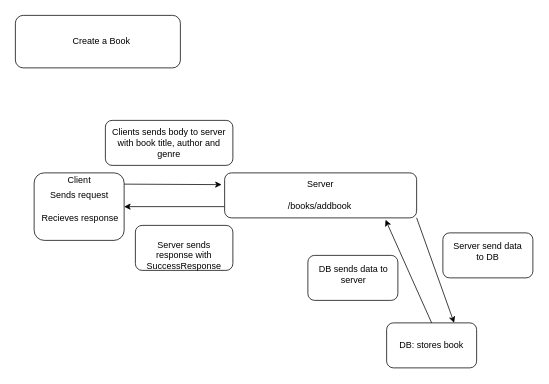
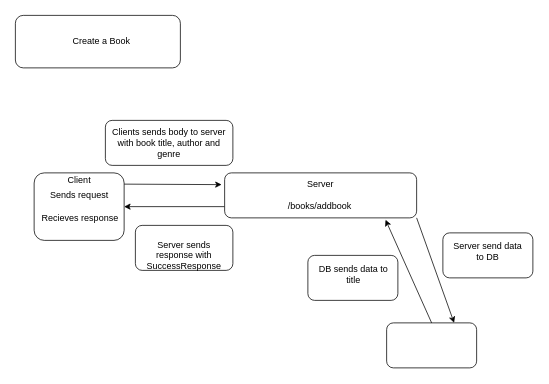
- <mxCell id="24" value="DB sends data to server" style="text;html=1;strokeColor=none;fillColor=none;align=center;verticalAlign=middle;whiteSpace=wrap;rounded=0;" parent="1" vertex="1"><mxGeometry x="420.5" y="350" width="100" height="30" as="geometry" /></mxCell>
+ <mxCell id="24" value="DB sends data to title" style="text;html=1;strokeColor=none;fillColor=none;align=center;verticalAlign=middle;whiteSpace=wrap;rounded=0;" parent="1" vertex="1"><mxGeometry x="420.5" y="350" width="100" height="30" as="geometry" /></mxCell>
- <mxCell id="13" value="DB: stores book" style="text;html=1;strokeColor=none;fillColor=none;align=center;verticalAlign=middle;whiteSpace=wrap;rounded=0;" parent="1" vertex="1"><mxGeometry x="525" y="445" width="100" height="30" as="geometry" /></mxCell>
